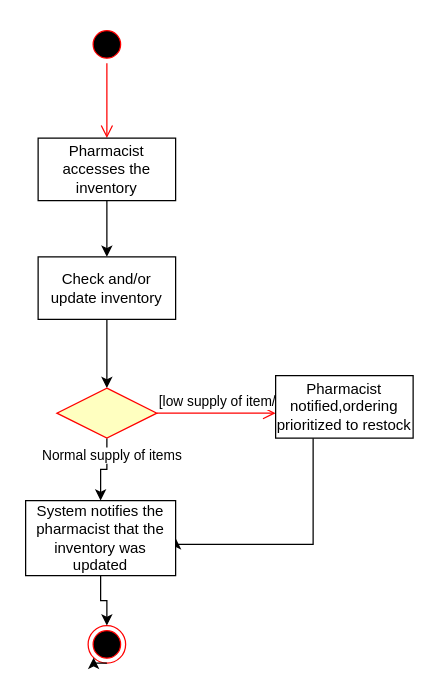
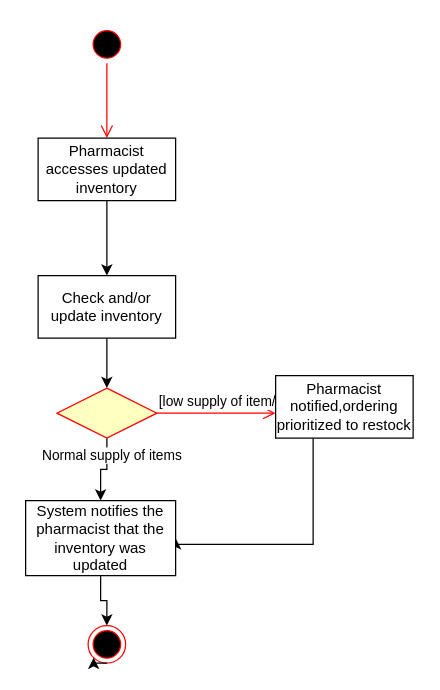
- <mxCell id="5" value="Pharmacist accesses the inventory" style="html=1;whiteSpace=wrap;" parent="1" vertex="1"><mxGeometry x="30" y="110" width="110" height="50" as="geometry" /></mxCell>
+ <mxCell id="5" value="Pharmacist accesses updated inventory" style="html=1;whiteSpace=wrap;" parent="1" vertex="1"><mxGeometry x="30" y="110" width="110" height="50" as="geometry" /></mxCell>
- <mxCell id="7" value="Check and/or update inventory" style="html=1;whiteSpace=wrap;" parent="1" vertex="1"><mxGeometry x="30" y="205" width="110" height="50" as="geometry" /></mxCell>
+ <mxCell id="7" value="Check and/or update inventory" style="html=1;whiteSpace=wrap;" parent="1" vertex="1"><mxGeometry x="30" y="220" width="110" height="50" as="geometry" /></mxCell>
